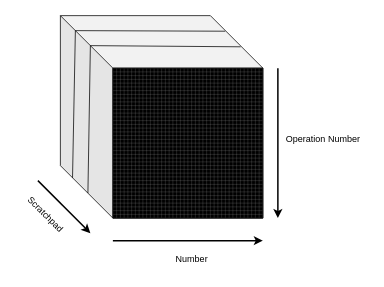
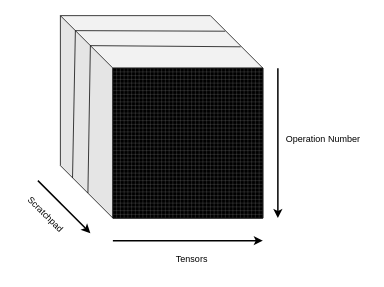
- <mxCell id="7" value="Number" style="text;html=1;align=center;verticalAlign=middle;resizable=0;points=[];autosize=1;strokeColor=none;fillColor=none;" vertex="1" parent="1"><mxGeometry x="220" y="330" width="70" height="30" as="geometry" /></mxCell>
+ <mxCell id="7" value="Tensors" style="text;html=1;align=center;verticalAlign=middle;resizable=0;points=[];autosize=1;strokeColor=none;fillColor=none;" vertex="1" parent="1"><mxGeometry x="220" y="330" width="70" height="30" as="geometry" /></mxCell>
